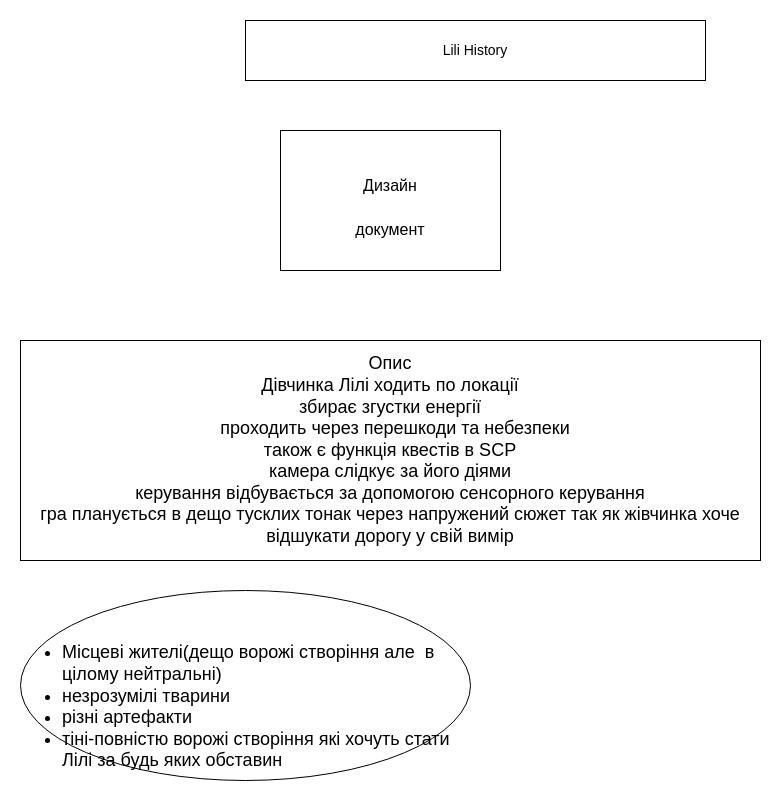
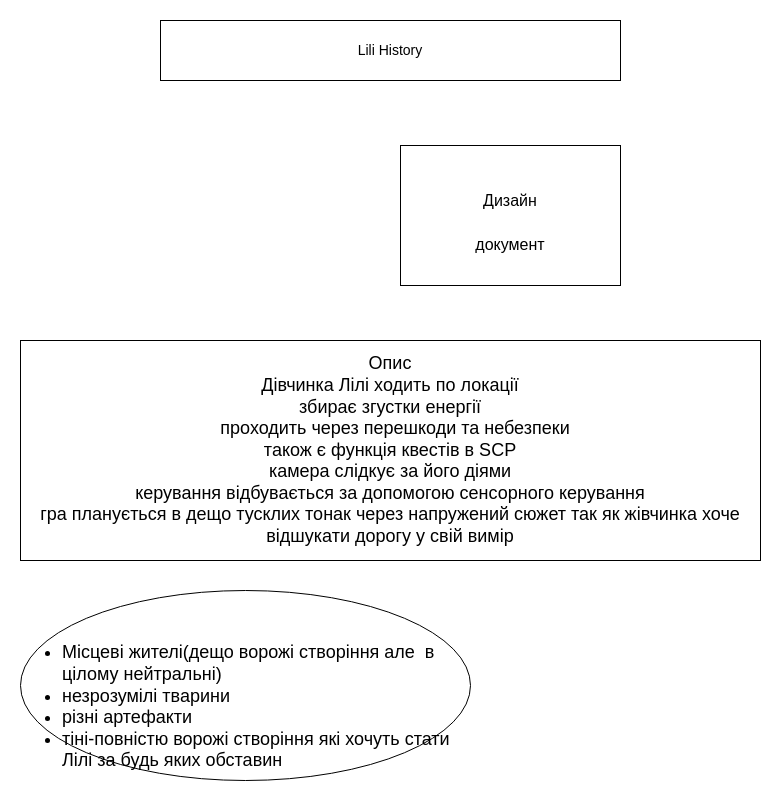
- <mxCell id="2" value="Lili History" style="rounded=0;whiteSpace=wrap;html=1;fontSize=14;" vertex="1" parent="1"><mxGeometry x="245" y="20" width="460" height="60" as="geometry" /></mxCell>
+ <mxCell id="2" value="Lili History" style="rounded=0;whiteSpace=wrap;html=1;fontSize=14;" vertex="1" parent="1"><mxGeometry x="160" y="20" width="460" height="60" as="geometry" /></mxCell>
- <mxCell id="3" value="&lt;font size=&quot;3&quot;&gt;Дизайн&lt;br&gt;документ&lt;br&gt;&lt;/font&gt;" style="rounded=0;whiteSpace=wrap;html=1;fontSize=36;" vertex="1" parent="1"><mxGeometry x="280" y="130" width="220" height="140" as="geometry" /></mxCell>
+ <mxCell id="3" value="&lt;font size=&quot;3&quot;&gt;Дизайн&lt;br&gt;документ&lt;br&gt;&lt;/font&gt;" style="rounded=0;whiteSpace=wrap;html=1;fontSize=36;" vertex="1" parent="1"><mxGeometry x="400" y="145" width="220" height="140" as="geometry" /></mxCell>
